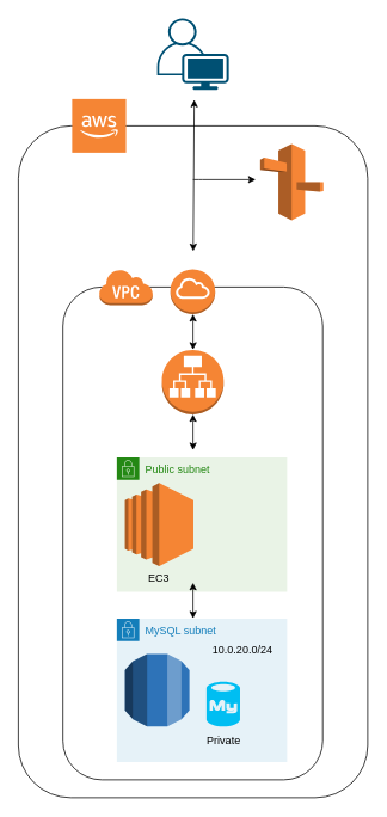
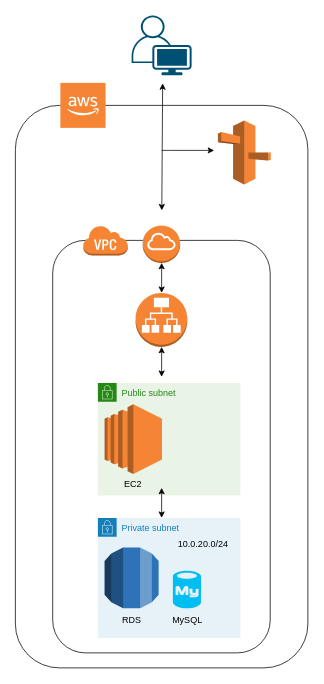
- <mxCell id="9" value="&lt;font color=&quot;#000000&quot;&gt;EC3&lt;/font&gt;" style="text;html=1;strokeColor=none;fillColor=none;align=center;verticalAlign=middle;whiteSpace=wrap;rounded=0;" vertex="1" parent="7"><mxGeometry x="17.25" y="120" width="60" height="30" as="geometry" /></mxCell>
+ <mxCell id="9" value="&lt;font color=&quot;#000000&quot;&gt;EC2&lt;/font&gt;" style="text;html=1;strokeColor=none;fillColor=none;align=center;verticalAlign=middle;whiteSpace=wrap;rounded=0;" vertex="1" parent="7"><mxGeometry x="17.25" y="120" width="60" height="30" as="geometry" /></mxCell>
- <mxCell id="10" value="MySQL subnet" style="points=[[0,0],[0.25,0],[0.5,0],[0.75,0],[1,0],[1,0.25],[1,0.5],[1,0.75],[1,1],[0.75,1],[0.5,1],[0.25,1],[0,1],[0,0.75],[0,0.5],[0,0.25]];outlineConnect=0;gradientColor=none;html=1;whiteSpace=wrap;fontSize=12;fontStyle=0;container=1;pointerEvents=0;collapsible=0;recursiveResize=0;shape=mxgraph.aws4.group;grIcon=mxgraph.aws4.group_security_group;grStroke=0;strokeColor=#147EBA;fillColor=#E6F2F8;verticalAlign=top;align=left;spacingLeft=30;fontColor=#147EBA;dashed=0;" vertex="1" parent="1"><mxGeometry x="130" y="690" width="190" height="160" as="geometry" /></mxCell>
+ <mxCell id="10" value="Private subnet" style="points=[[0,0],[0.25,0],[0.5,0],[0.75,0],[1,0],[1,0.25],[1,0.5],[1,0.75],[1,1],[0.75,1],[0.5,1],[0.25,1],[0,1],[0,0.75],[0,0.5],[0,0.25]];outlineConnect=0;gradientColor=none;html=1;whiteSpace=wrap;fontSize=12;fontStyle=0;container=1;pointerEvents=0;collapsible=0;recursiveResize=0;shape=mxgraph.aws4.group;grIcon=mxgraph.aws4.group_security_group;grStroke=0;strokeColor=#147EBA;fillColor=#E6F2F8;verticalAlign=top;align=left;spacingLeft=30;fontColor=#147EBA;dashed=0;" vertex="1" parent="1"><mxGeometry x="130" y="690" width="190" height="160" as="geometry" /></mxCell>
+ <mxCell id="13" value="RDS" style="text;html=1;align=center;verticalAlign=middle;resizable=0;points=[];autosize=1;strokeColor=none;fillColor=none;fontColor=#000000;" vertex="1" parent="10"><mxGeometry x="20" y="120.5" width="50" height="30" as="geometry" /></mxCell>
- <mxCell id="14" value="Private" style="text;html=1;align=center;verticalAlign=middle;resizable=0;points=[];autosize=1;strokeColor=none;fillColor=none;fontColor=#000000;" vertex="1" parent="10"><mxGeometry x="88.75" y="120.5" width="60" height="30" as="geometry" /></mxCell>
+ <mxCell id="14" value="MySQL" style="text;html=1;align=center;verticalAlign=middle;resizable=0;points=[];autosize=1;strokeColor=none;fillColor=none;fontColor=#000000;" vertex="1" parent="10"><mxGeometry x="88.75" y="120.5" width="60" height="30" as="geometry" /></mxCell>
